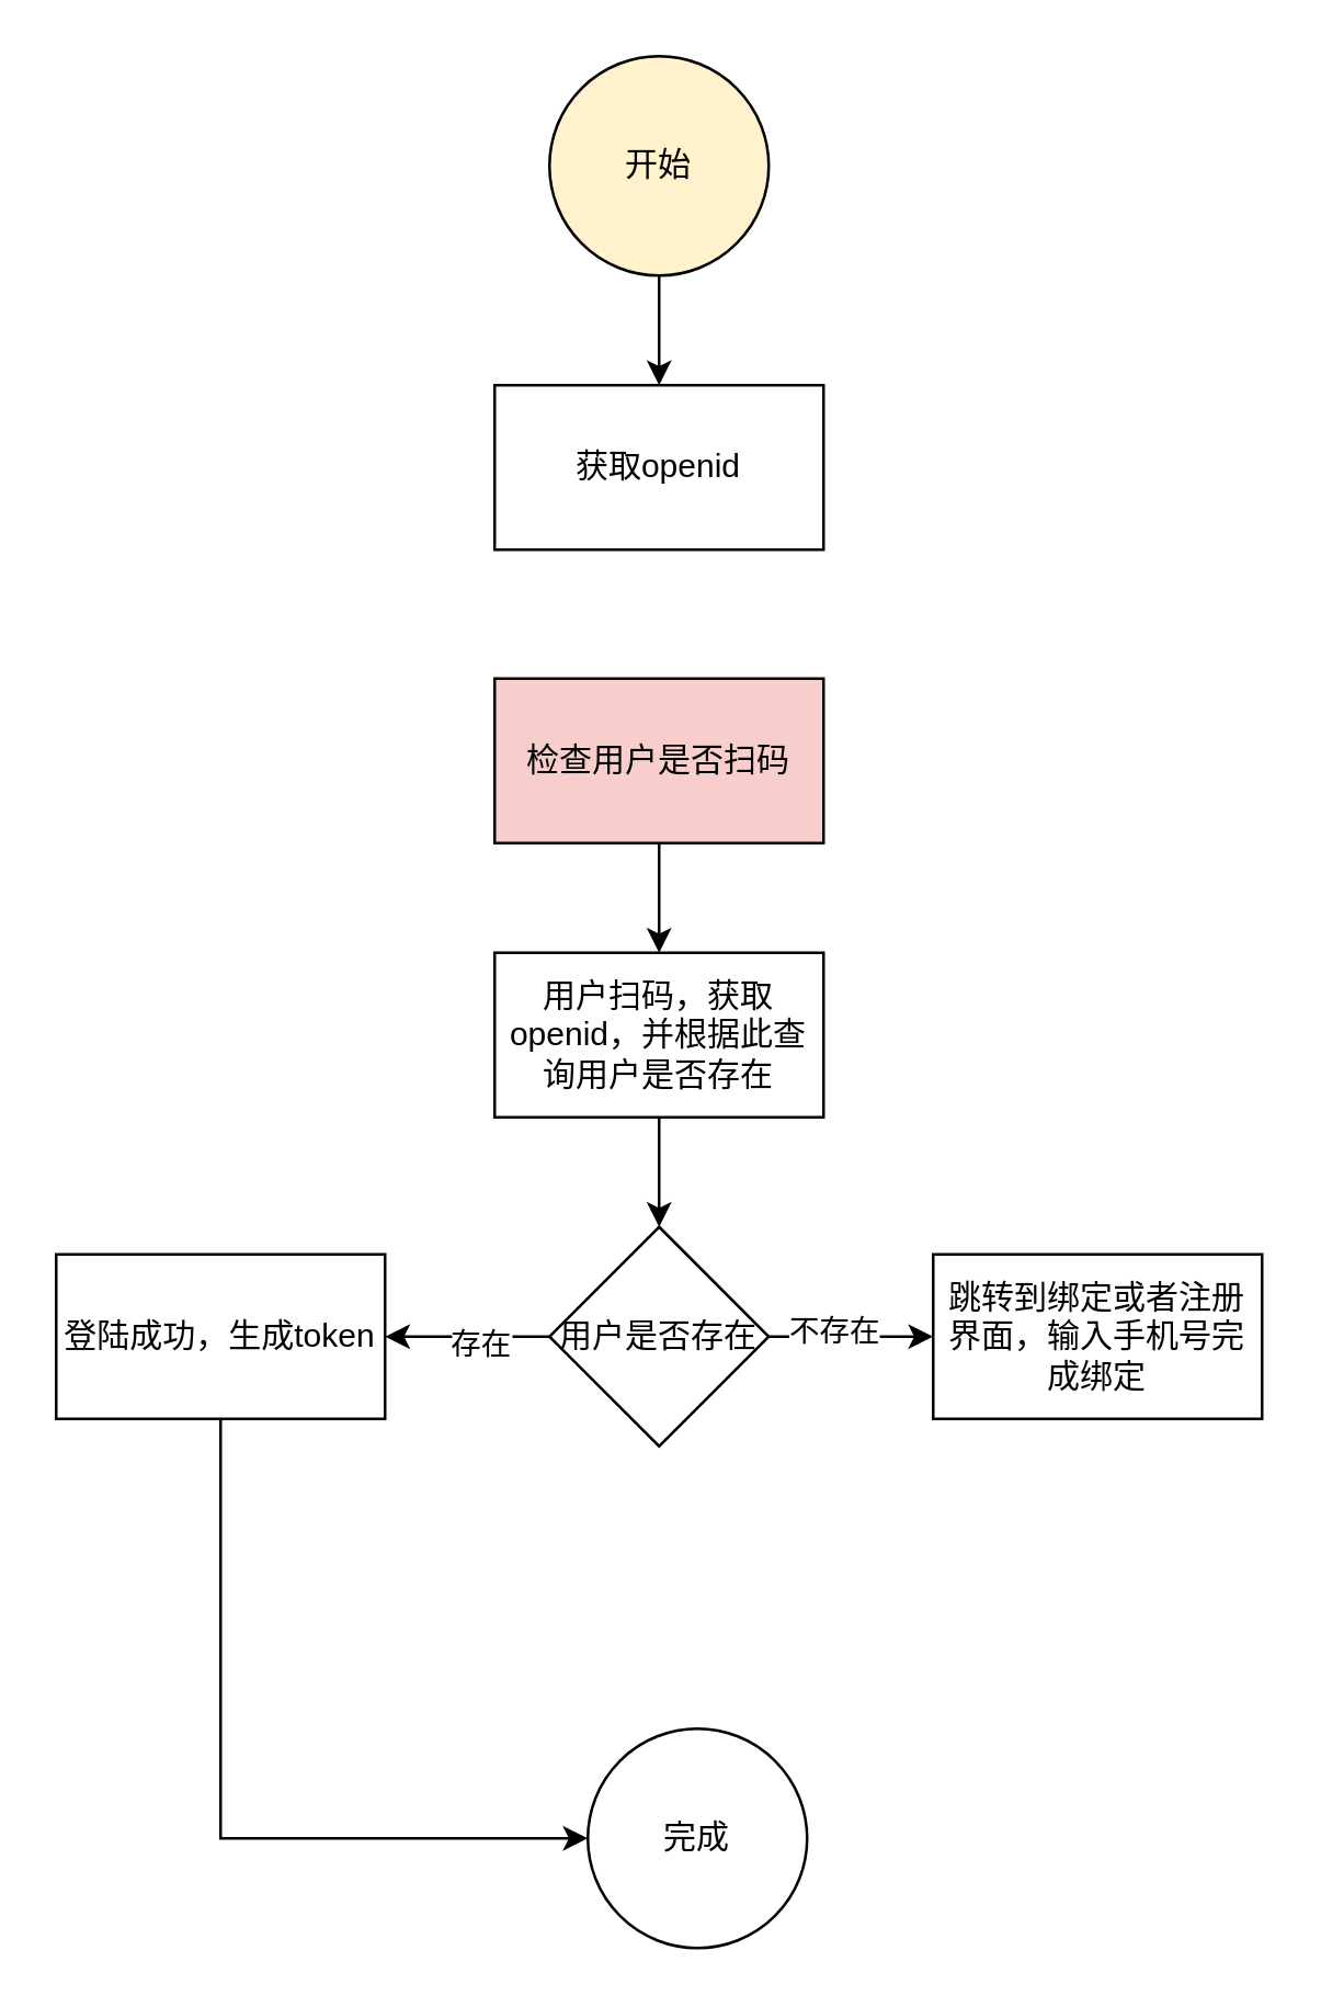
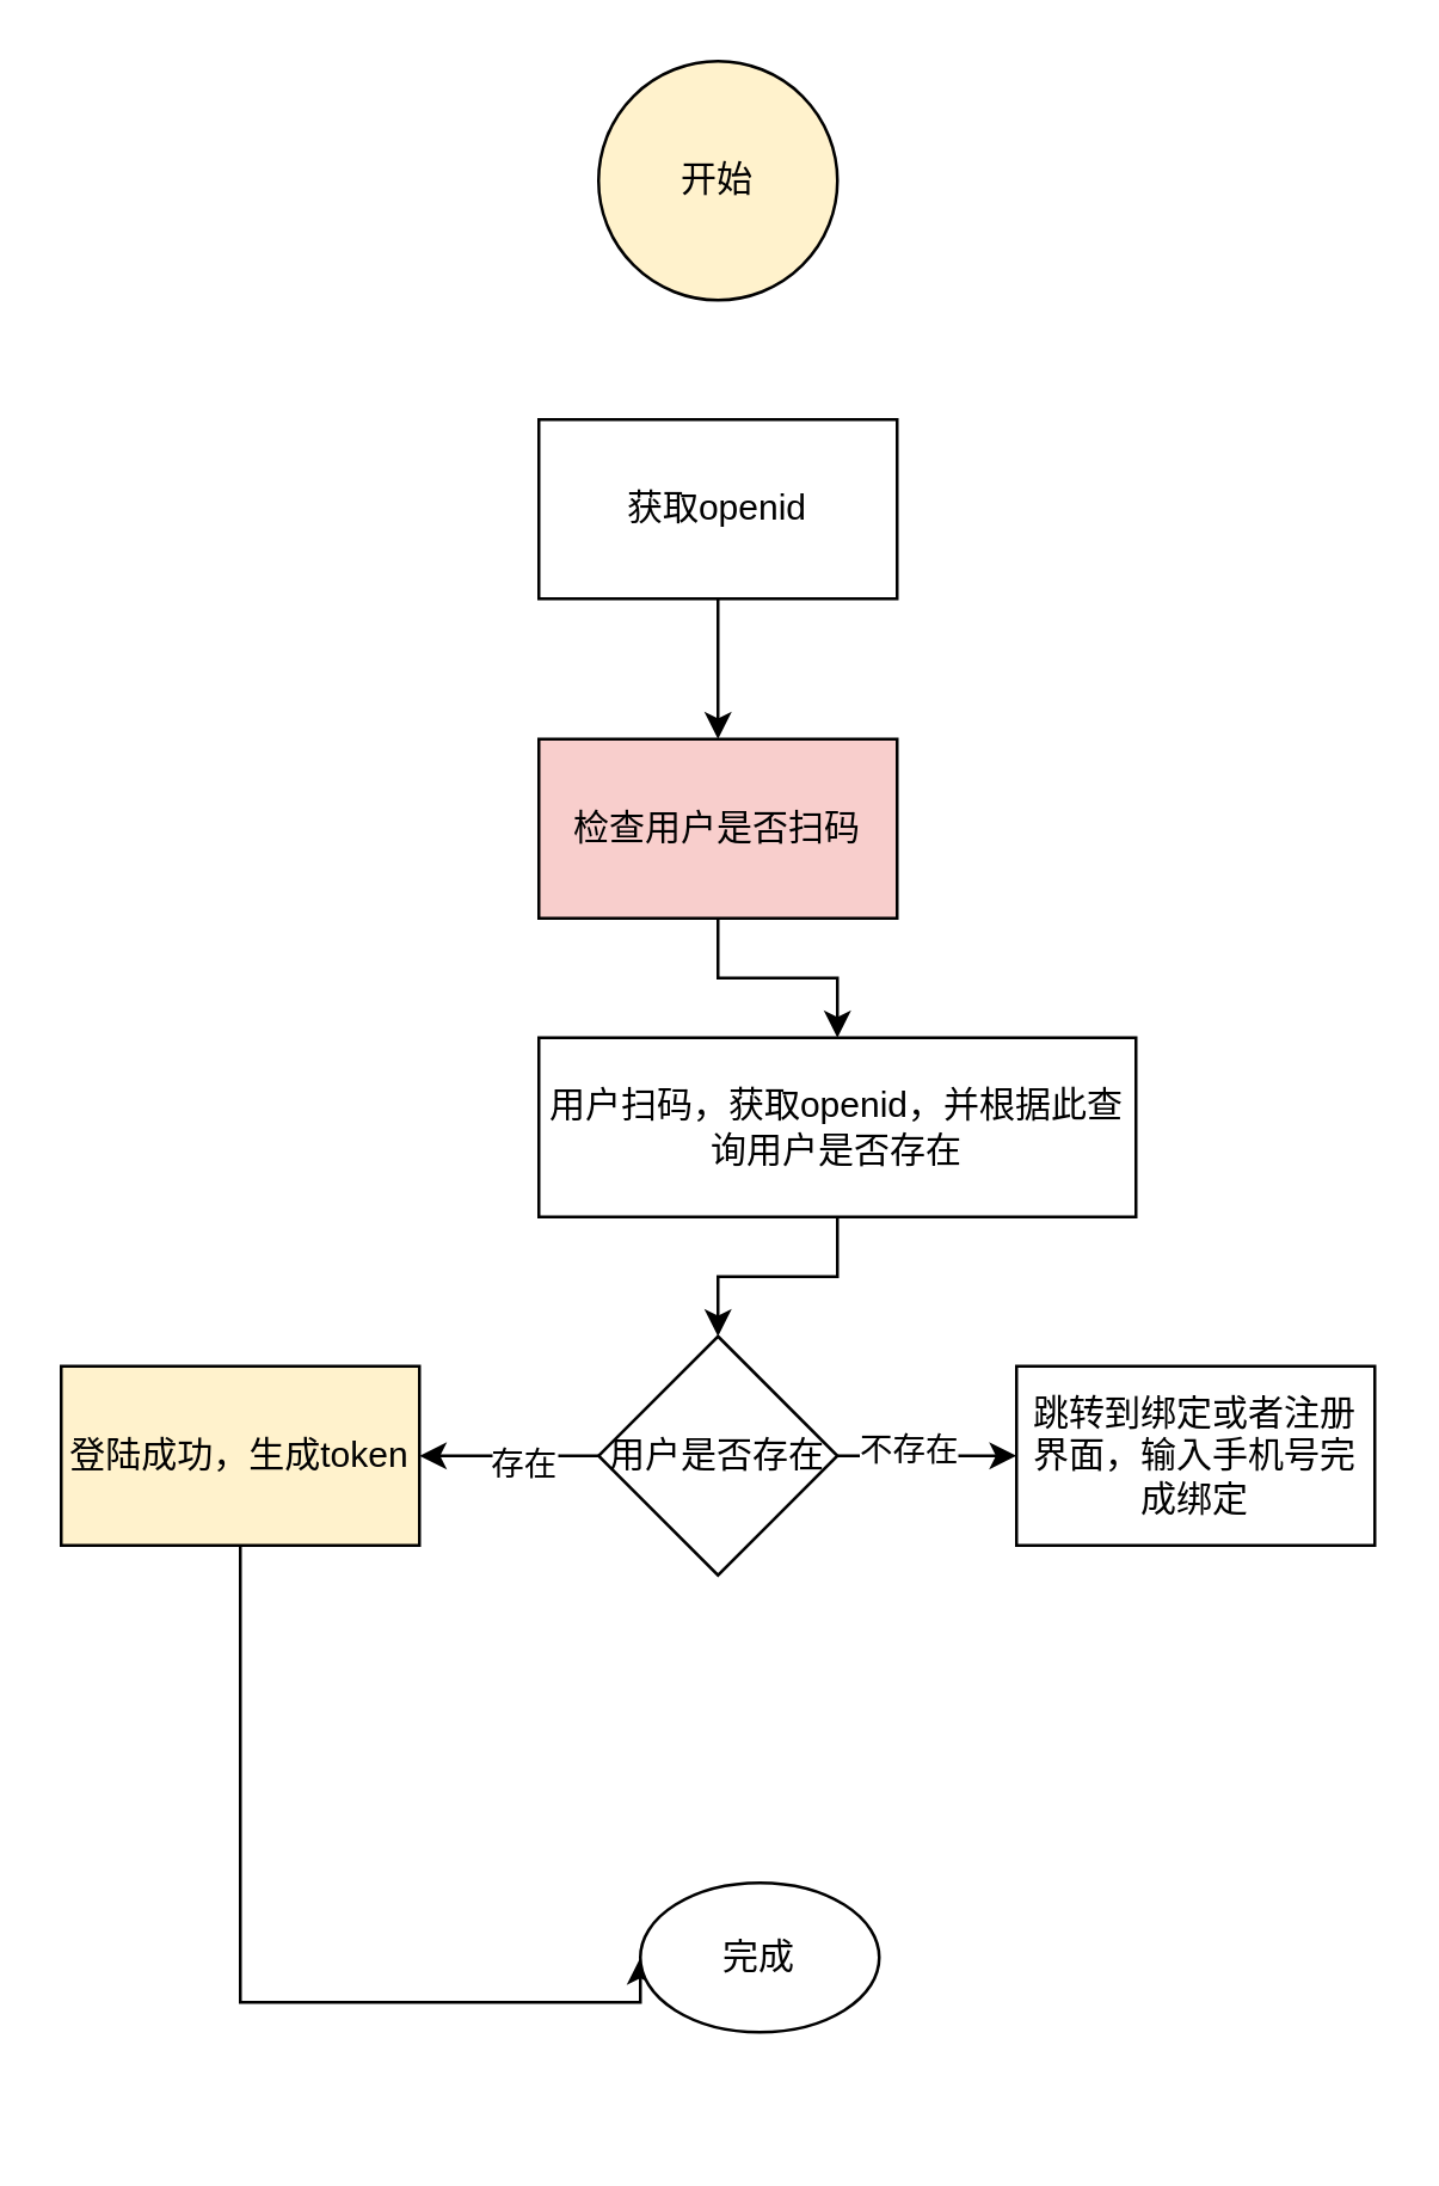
- <mxCell id="2" value="" style="edgeStyle=orthogonalEdgeStyle;rounded=0;orthogonalLoop=1;jettySize=auto;html=1;" edge="1" parent="1" source="3" target="5"><mxGeometry relative="1" as="geometry" /></mxCell>
+ <mxCell id="4" value="" style="edgeStyle=orthogonalEdgeStyle;rounded=0;orthogonalLoop=1;jettySize=auto;html=1;" edge="1" parent="1" source="5" target="7"><mxGeometry relative="1" as="geometry" /></mxCell>
- <mxCell id="9" value="用户扫码，获取openid，并根据此查询用户是否存在" style="whiteSpace=wrap;html=1;" vertex="1" parent="1"><mxGeometry x="180" y="347" width="120" height="60" as="geometry" /></mxCell>
+ <mxCell id="9" value="用户扫码，获取openid，并根据此查询用户是否存在" style="whiteSpace=wrap;html=1;" vertex="1" parent="1"><mxGeometry x="180" y="347" width="200" height="60" as="geometry" /></mxCell>
- <mxCell id="16" value="登陆成功，生成token" style="whiteSpace=wrap;html=1;" vertex="1" parent="1"><mxGeometry x="20" y="457" width="120" height="60" as="geometry" /></mxCell>
+ <mxCell id="16" value="登陆成功，生成token" style="whiteSpace=wrap;html=1;fillColor=#fff2cc;" vertex="1" parent="1"><mxGeometry x="20" y="457" width="120" height="60" as="geometry" /></mxCell>
- <mxCell id="18" value="完成" style="ellipse;whiteSpace=wrap;html=1;" vertex="1" parent="1"><mxGeometry x="214" y="630" width="80" height="80" as="geometry" /></mxCell>
+ <mxCell id="18" value="完成" style="ellipse;whiteSpace=wrap;html=1;" vertex="1" parent="1"><mxGeometry x="214" y="630" width="80" height="50" as="geometry" /></mxCell>
